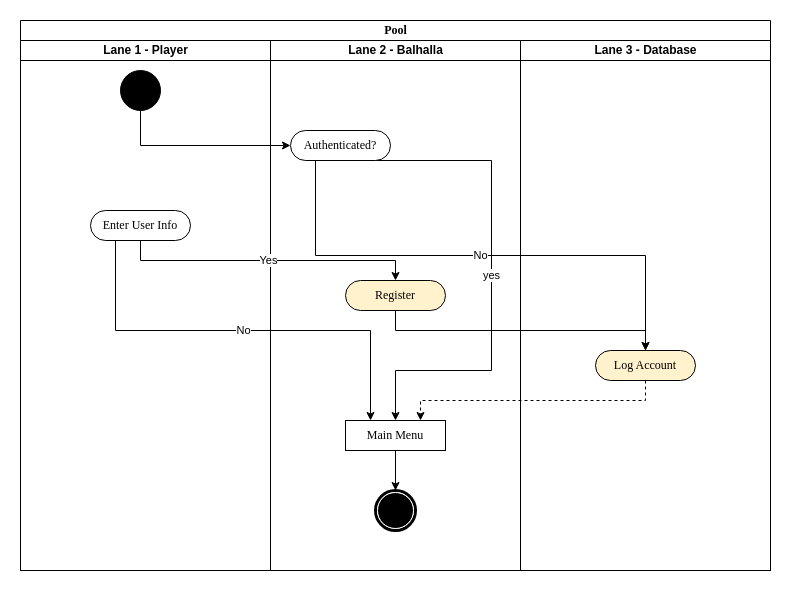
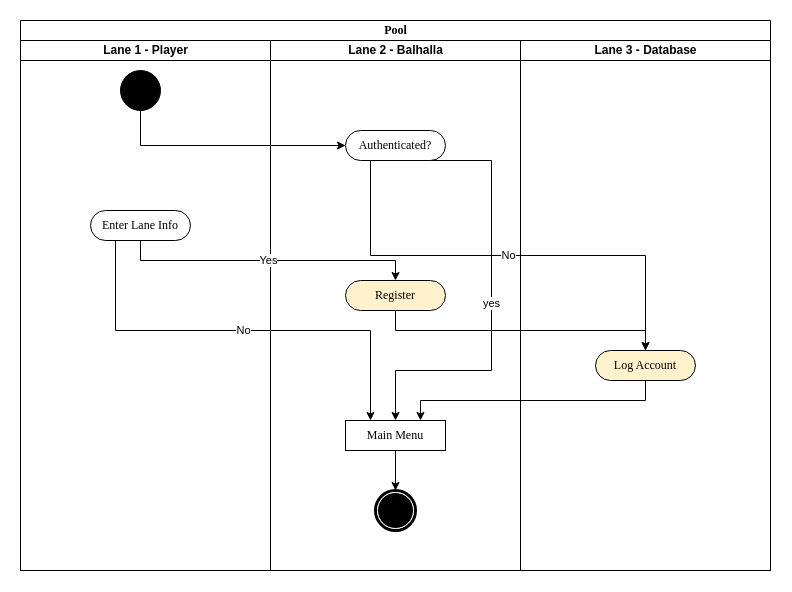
- <mxCell id="8" value="Authenticated?" style="rounded=1;whiteSpace=wrap;html=1;shadow=0;comic=0;labelBackgroundColor=none;strokeWidth=1;fontFamily=Verdana;fontSize=12;align=center;arcSize=50;" vertex="1" parent="6"><mxGeometry x="20" y="90" width="100" height="30" as="geometry" /></mxCell>
+ <mxCell id="8" value="Authenticated?" style="rounded=1;whiteSpace=wrap;html=1;shadow=0;comic=0;labelBackgroundColor=none;strokeWidth=1;fontFamily=Verdana;fontSize=12;align=center;arcSize=50;" vertex="1" parent="6"><mxGeometry x="75" y="90" width="100" height="30" as="geometry" /></mxCell>
- <mxCell id="4" value="Enter User Info" style="rounded=1;whiteSpace=wrap;html=1;shadow=0;comic=0;labelBackgroundColor=none;strokeWidth=1;fontFamily=Verdana;fontSize=12;align=center;arcSize=50;" parent="3" vertex="1"><mxGeometry x="70" y="170" width="100" height="30" as="geometry" /></mxCell>
+ <mxCell id="4" value="Enter Lane Info" style="rounded=1;whiteSpace=wrap;html=1;shadow=0;comic=0;labelBackgroundColor=none;strokeWidth=1;fontFamily=Verdana;fontSize=12;align=center;arcSize=50;" parent="3" vertex="1"><mxGeometry x="70" y="170" width="100" height="30" as="geometry" /></mxCell>
- <mxCell id="19" style="edgeStyle=orthogonalEdgeStyle;rounded=0;orthogonalLoop=1;jettySize=auto;html=1;exitX=0.5;exitY=1;exitDx=0;exitDy=0;entryX=0.75;entryY=0;entryDx=0;entryDy=0;dashed=1;" edge="1" parent="2" source="14" target="11"><mxGeometry relative="1" as="geometry" /></mxCell>
+ <mxCell id="19" style="edgeStyle=orthogonalEdgeStyle;rounded=0;orthogonalLoop=1;jettySize=auto;html=1;exitX=0.5;exitY=1;exitDx=0;exitDy=0;entryX=0.75;entryY=0;entryDx=0;entryDy=0;" edge="1" parent="2" source="14" target="11"><mxGeometry relative="1" as="geometry" /></mxCell>
